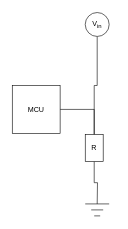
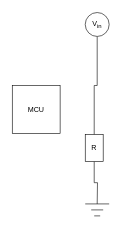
- <mxCell id="9" style="edgeStyle=orthogonalEdgeStyle;rounded=0;orthogonalLoop=1;jettySize=auto;html=1;exitX=1;exitY=0.5;exitDx=0;exitDy=0;endArrow=none;startFill=0;entryX=0.5;entryY=0;entryDx=0;entryDy=0;" edge="1" parent="1" source="10" target="11"><mxGeometry relative="1" as="geometry"><mxPoint x="162" y="220" as="targetPoint" /></mxGeometry></mxCell>
